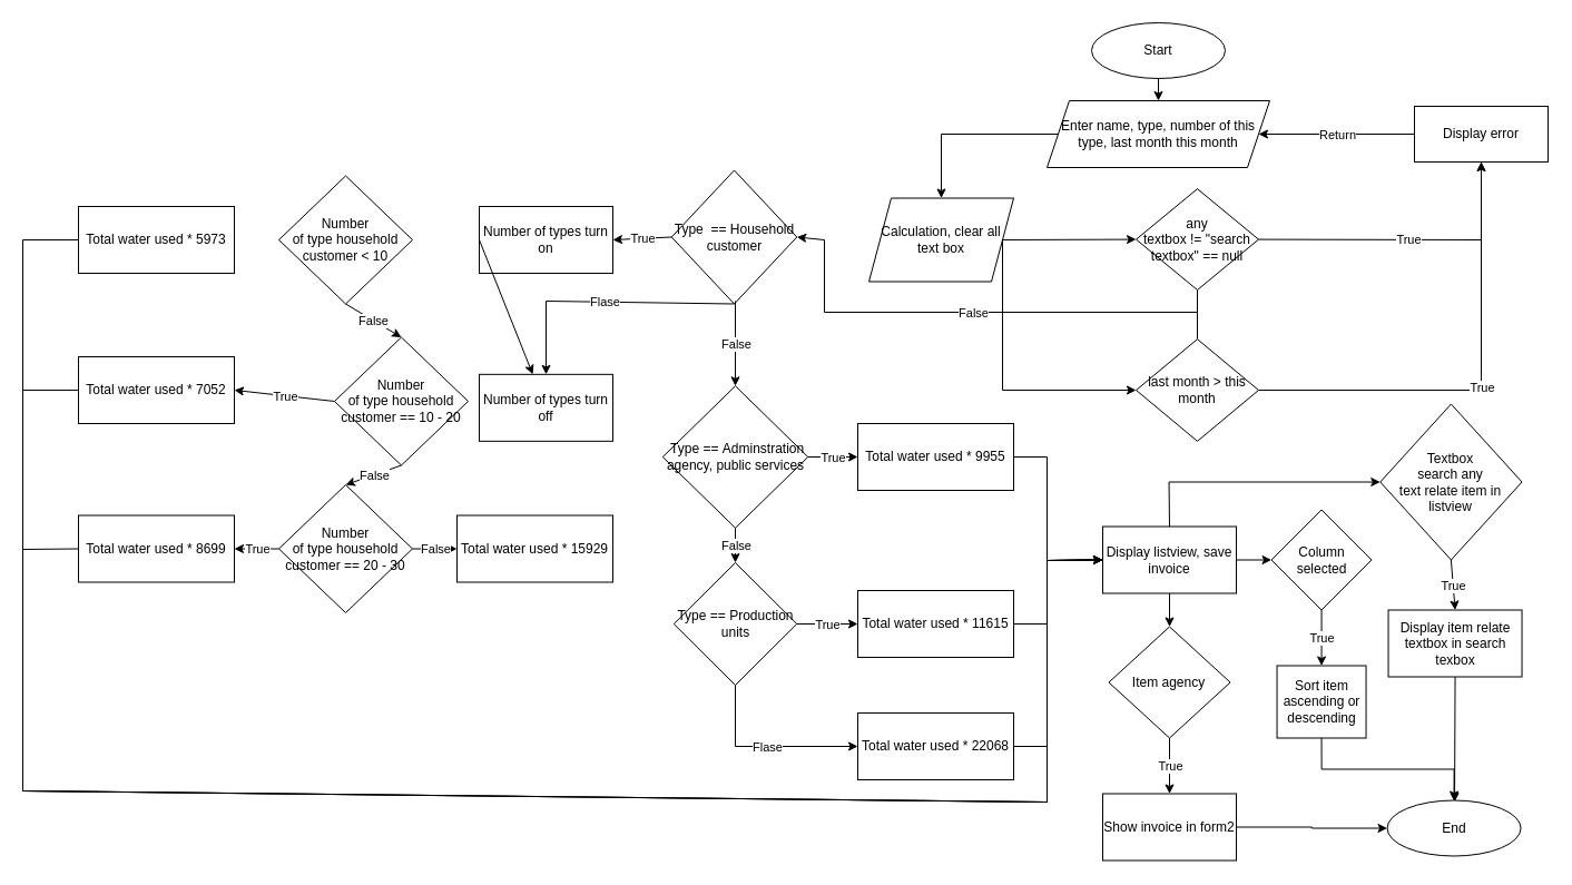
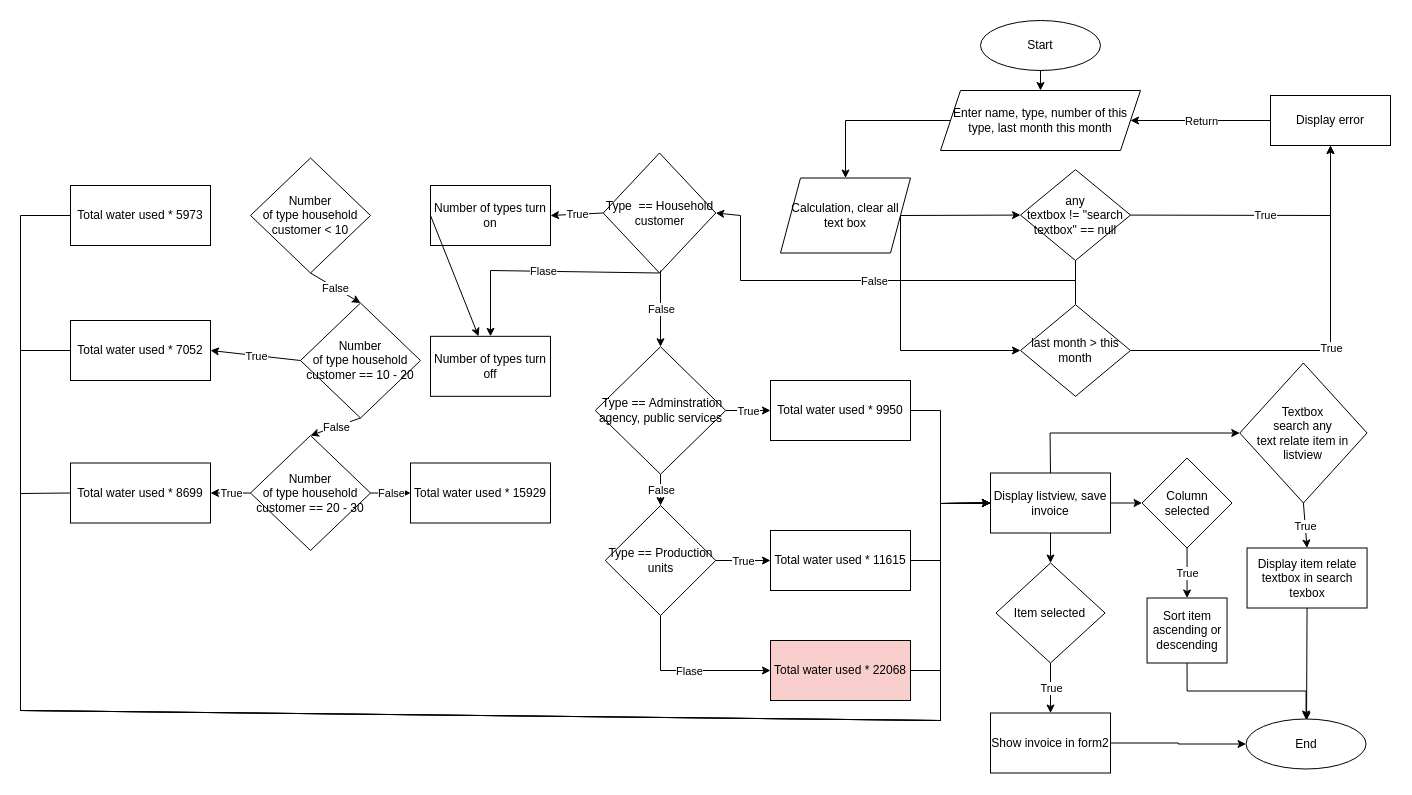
- <mxCell id="62" value="Total water used * 9955" style="rounded=0;whiteSpace=wrap;html=1;" vertex="1" parent="1"><mxGeometry x="770" y="380" width="140" height="60" as="geometry" /></mxCell>
+ <mxCell id="62" value="Total water used * 9950" style="rounded=0;whiteSpace=wrap;html=1;" vertex="1" parent="1"><mxGeometry x="770" y="380" width="140" height="60" as="geometry" /></mxCell>
- <mxCell id="21" value="Item agency" style="rhombus;whiteSpace=wrap;html=1;" vertex="1" parent="1"><mxGeometry x="995.46" y="562.5" width="109.09" height="100" as="geometry" /></mxCell>
+ <mxCell id="21" value="Item selected" style="rhombus;whiteSpace=wrap;html=1;" vertex="1" parent="1"><mxGeometry x="995.46" y="562.5" width="109.09" height="100" as="geometry" /></mxCell>
- <mxCell id="75" value="Total water used *&amp;nbsp;22068" style="rounded=0;whiteSpace=wrap;html=1;" vertex="1" parent="1"><mxGeometry x="770" y="640" width="140" height="60" as="geometry" /></mxCell>
+ <mxCell id="75" value="Total water used *&amp;nbsp;22068" style="rounded=0;whiteSpace=wrap;html=1;fillColor=#f8cecc;" vertex="1" parent="1"><mxGeometry x="770" y="640" width="140" height="60" as="geometry" /></mxCell>
